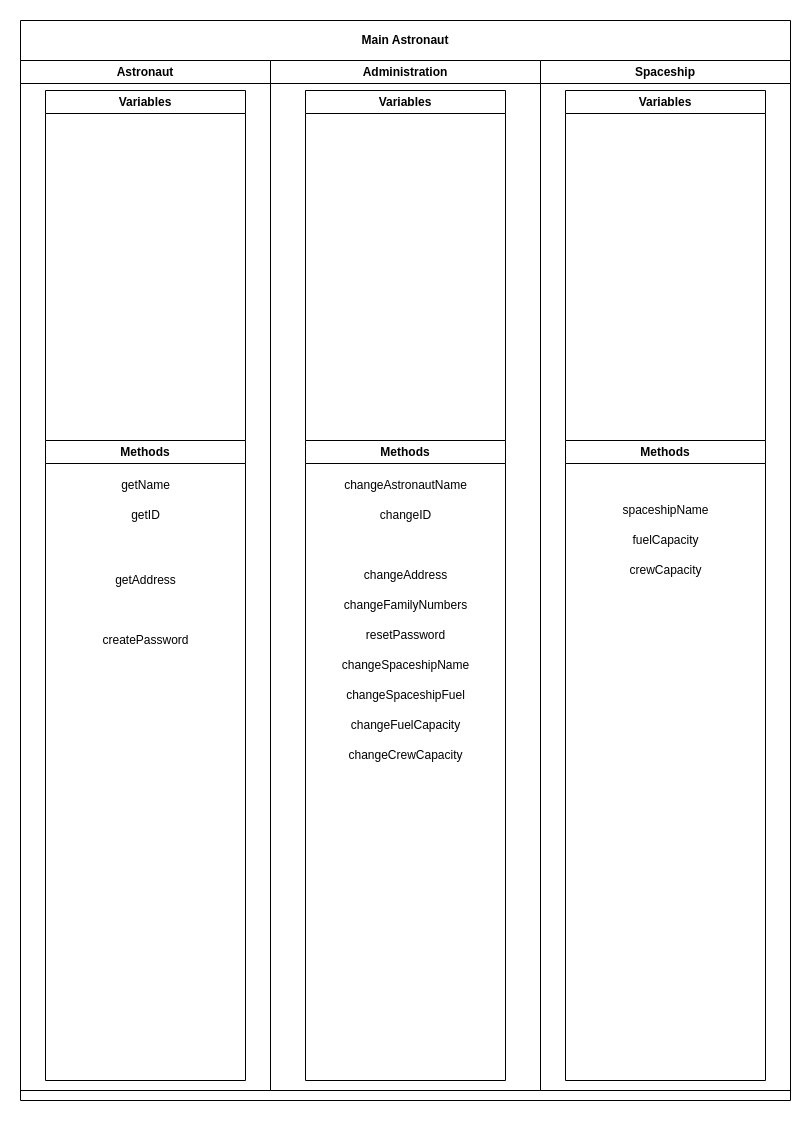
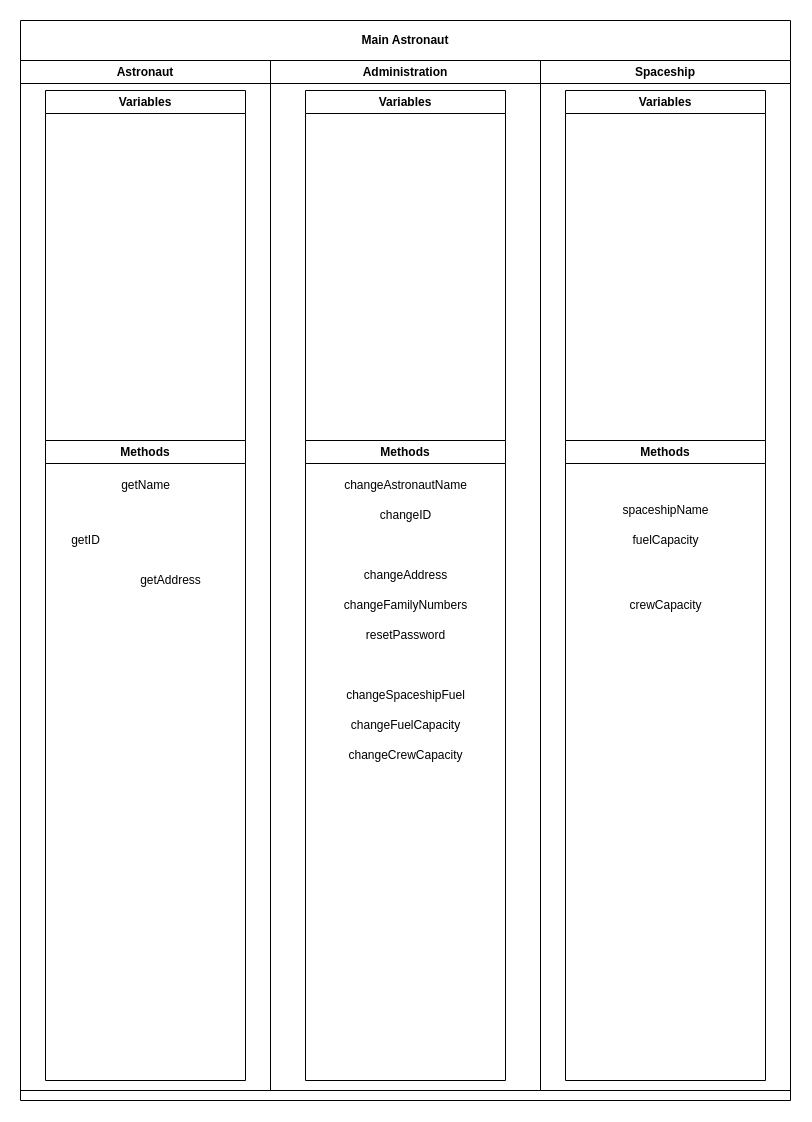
- <mxCell id="25" value="getID" style="text;html=1;align=center;verticalAlign=middle;resizable=0;points=[];autosize=1;strokeColor=none;fillColor=none;" vertex="1" parent="23"><mxGeometry x="75" y="60" width="50" height="30" as="geometry" /></mxCell>
+ <mxCell id="25" value="getID" style="text;html=1;align=center;verticalAlign=middle;resizable=0;points=[];autosize=1;strokeColor=none;fillColor=none;" vertex="1" parent="23"><mxGeometry x="15" y="85" width="50" height="30" as="geometry" /></mxCell>
- <mxCell id="8" value="crewCapacity" style="text;html=1;align=center;verticalAlign=middle;resizable=0;points=[];autosize=1;strokeColor=none;fillColor=none;" vertex="1" parent="5"><mxGeometry x="50" y="115" width="100" height="30" as="geometry" /></mxCell>
+ <mxCell id="8" value="crewCapacity" style="text;html=1;align=center;verticalAlign=middle;resizable=0;points=[];autosize=1;strokeColor=none;fillColor=none;" vertex="1" parent="5"><mxGeometry x="50" y="150" width="100" height="30" as="geometry" /></mxCell>
- <mxCell id="26" value="getAddress" style="text;html=1;align=center;verticalAlign=middle;resizable=0;points=[];autosize=1;strokeColor=none;fillColor=none;" vertex="1" parent="23"><mxGeometry x="60" y="125" width="80" height="30" as="geometry" /></mxCell>
+ <mxCell id="26" value="getAddress" style="text;html=1;align=center;verticalAlign=middle;resizable=0;points=[];autosize=1;strokeColor=none;fillColor=none;" vertex="1" parent="23"><mxGeometry x="85" y="125" width="80" height="30" as="geometry" /></mxCell>
- <mxCell id="27" value="createPassword" style="text;html=1;align=center;verticalAlign=middle;resizable=0;points=[];autosize=1;strokeColor=none;fillColor=none;" vertex="1" parent="23"><mxGeometry x="45" y="185" width="110" height="30" as="geometry" /></mxCell>
- <mxCell id="15" value="changeSpaceshipName" style="text;html=1;align=center;verticalAlign=middle;resizable=0;points=[];autosize=1;strokeColor=none;fillColor=none;" vertex="1" parent="11"><mxGeometry x="25" y="210" width="150" height="30" as="geometry" /></mxCell>
